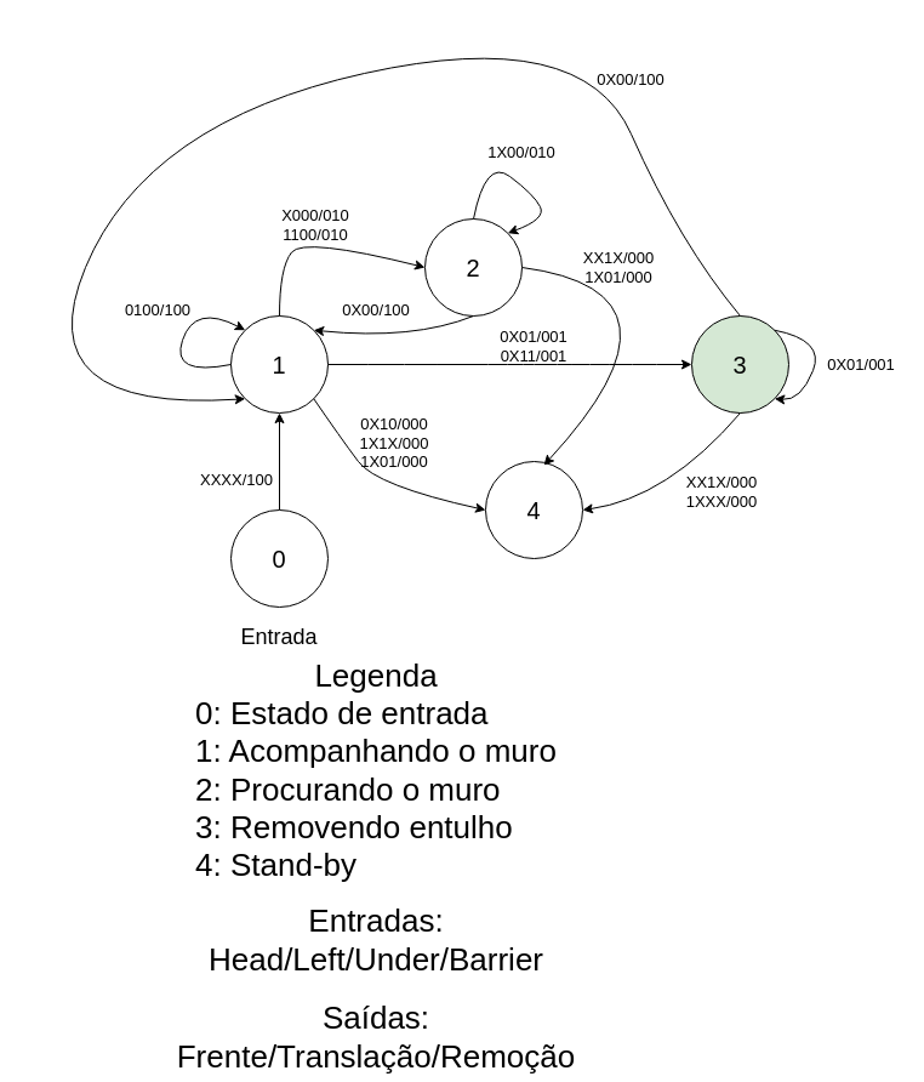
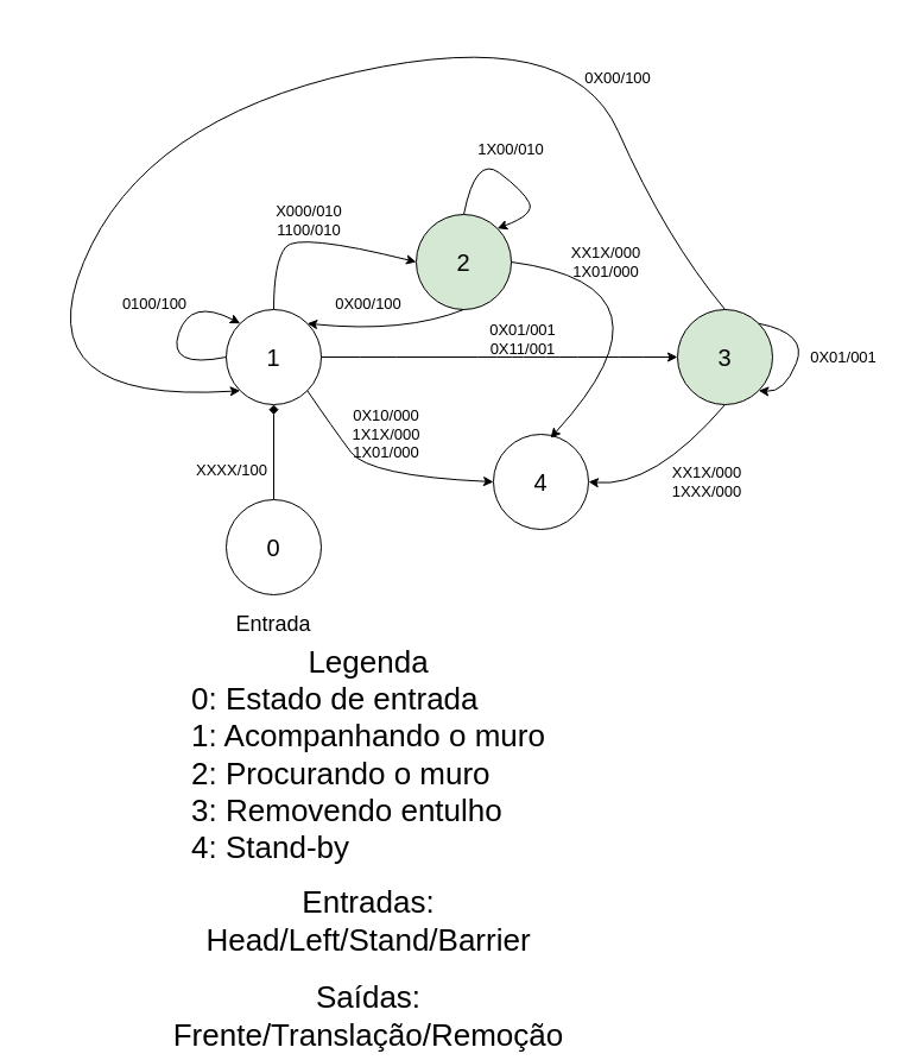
- <mxCell id="3" value="2" style="ellipse;whiteSpace=wrap;html=1;aspect=fixed;fontSize=20;" vertex="1" parent="1"><mxGeometry x="350" y="180" width="80" height="80" as="geometry" /></mxCell>
+ <mxCell id="3" value="2" style="ellipse;whiteSpace=wrap;html=1;aspect=fixed;fontSize=20;fillColor=#d5e8d4;" vertex="1" parent="1"><mxGeometry x="350" y="180" width="80" height="80" as="geometry" /></mxCell>
- <mxCell id="24" value="" style="edgeStyle=orthogonalEdgeStyle;rounded=0;orthogonalLoop=1;jettySize=auto;html=1;" edge="1" parent="1" source="25" target="2"><mxGeometry relative="1" as="geometry" /></mxCell>
+ <mxCell id="24" value="" style="edgeStyle=orthogonalEdgeStyle;rounded=0;orthogonalLoop=1;jettySize=auto;html=1;endArrow=diamond;" edge="1" parent="1" source="25" target="2"><mxGeometry relative="1" as="geometry" /></mxCell>
- <mxCell id="5" value="4" style="ellipse;whiteSpace=wrap;html=1;aspect=fixed;fontSize=20;" vertex="1" parent="1"><mxGeometry x="400" y="380" width="80" height="80" as="geometry" /></mxCell>
+ <mxCell id="5" value="4" style="ellipse;whiteSpace=wrap;html=1;aspect=fixed;fontSize=20;" vertex="1" parent="1"><mxGeometry x="415" y="365" width="80" height="80" as="geometry" /></mxCell>
- <mxCell id="20" value="&lt;div style=&quot;font-size: 26px;&quot;&gt;Entradas:&lt;br&gt;&lt;/div&gt;Head/Left/Under/Barrier" style="text;strokeColor=none;align=center;fillColor=none;html=1;verticalAlign=middle;whiteSpace=wrap;rounded=0;fontSize=26;" vertex="1" parent="1"><mxGeometry x="105" y="760" width="410" height="30" as="geometry" /></mxCell>
+ <mxCell id="20" value="&lt;div style=&quot;font-size: 26px;&quot;&gt;Entradas:&lt;br&gt;&lt;/div&gt;Head/Left/Stand/Barrier" style="text;strokeColor=none;align=center;fillColor=none;html=1;verticalAlign=middle;whiteSpace=wrap;rounded=0;fontSize=26;" vertex="1" parent="1"><mxGeometry x="105" y="760" width="410" height="30" as="geometry" /></mxCell>
